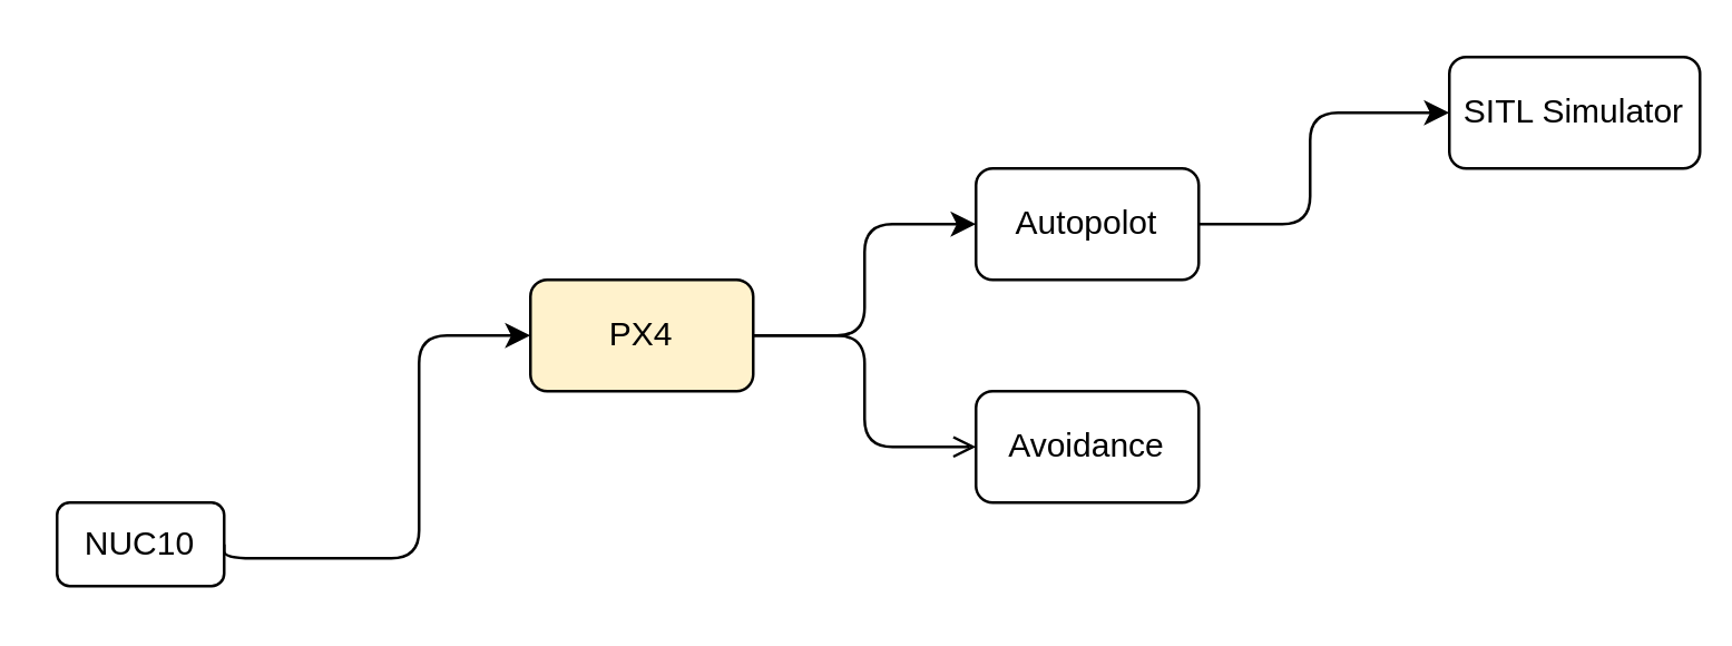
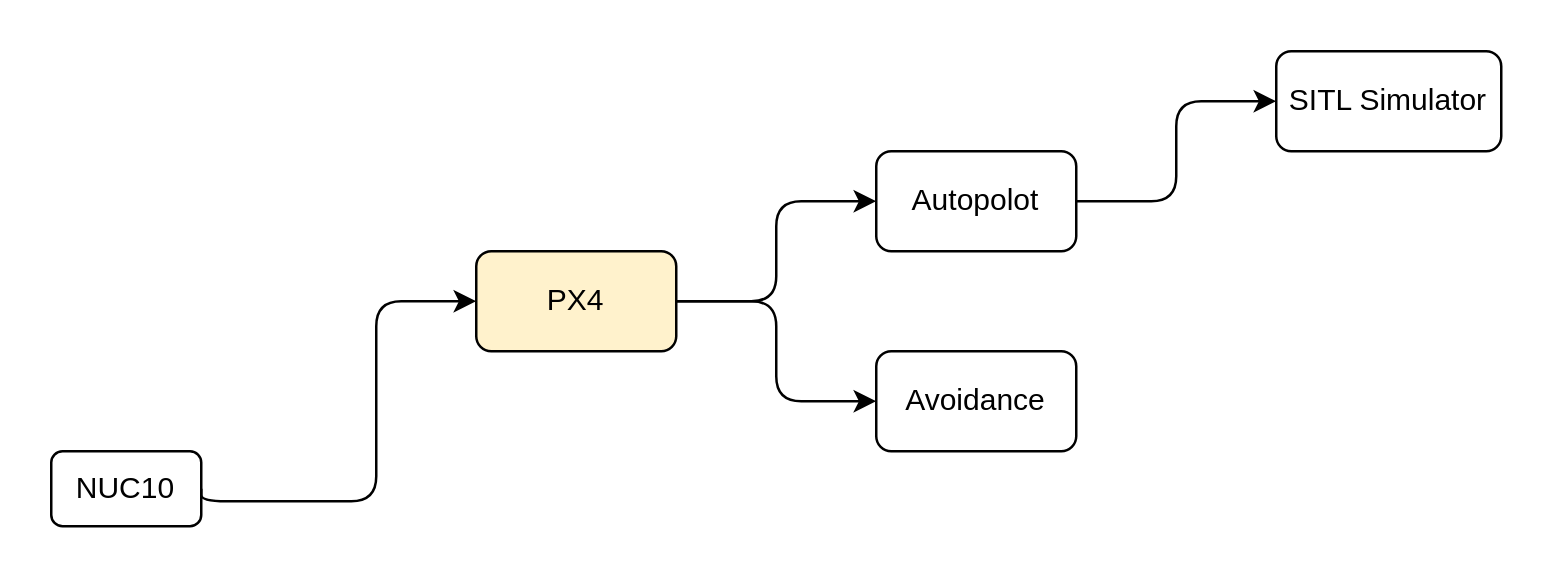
- <mxCell id="9" value="SITL Simulator" style="rounded=1;whiteSpace=wrap;html=1;" vertex="1" parent="1"><mxGeometry x="520" y="20" width="90" height="40" as="geometry" /></mxCell>
+ <mxCell id="9" value="SITL Simulator" style="rounded=1;whiteSpace=wrap;html=1;" vertex="1" parent="1"><mxGeometry x="510" y="20" width="90" height="40" as="geometry" /></mxCell>
- <mxCell id="6" value="" style="edgeStyle=orthogonalEdgeStyle;rounded=1;orthogonalLoop=1;jettySize=auto;html=1;endArrow=open;" parent="1" source="3" target="5" edge="1"><mxGeometry relative="1" as="geometry"><mxPoint x="290" y="130.029" as="sourcePoint" /><mxPoint x="360" y="70.029" as="targetPoint" /><Array as="points"><mxPoint x="310" y="120" /><mxPoint x="310" y="160" /></Array></mxGeometry></mxCell>
+ <mxCell id="6" value="" style="edgeStyle=orthogonalEdgeStyle;rounded=1;orthogonalLoop=1;jettySize=auto;html=1;" parent="1" source="3" target="5" edge="1"><mxGeometry relative="1" as="geometry"><mxPoint x="290" y="130.029" as="sourcePoint" /><mxPoint x="360" y="70.029" as="targetPoint" /><Array as="points"><mxPoint x="310" y="120" /><mxPoint x="310" y="160" /></Array></mxGeometry></mxCell>
